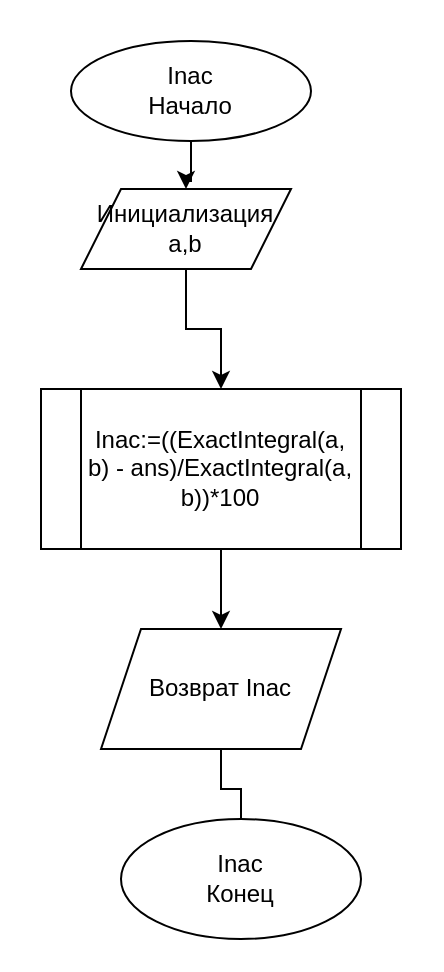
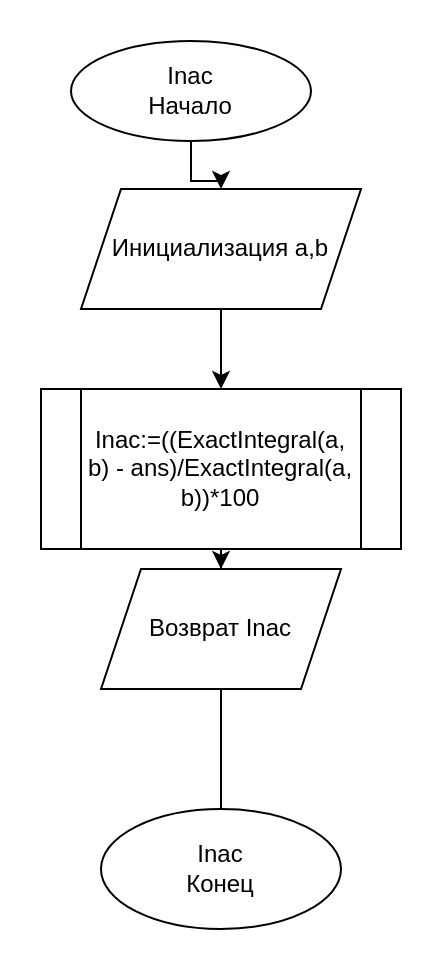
- <mxCell id="5" value="Инициализация a,b" style="shape=parallelogram;perimeter=parallelogramPerimeter;whiteSpace=wrap;html=1;fixedSize=1;" vertex="1" parent="1"><mxGeometry x="40" y="94" width="105" height="40" as="geometry" /></mxCell>
+ <mxCell id="5" value="Инициализация a,b" style="shape=parallelogram;perimeter=parallelogramPerimeter;whiteSpace=wrap;html=1;fixedSize=1;" vertex="1" parent="1"><mxGeometry x="40" y="94" width="140" height="60" as="geometry" /></mxCell>
- <mxCell id="10" value="Возврат Inac" style="shape=parallelogram;perimeter=parallelogramPerimeter;whiteSpace=wrap;html=1;fixedSize=1;" vertex="1" parent="1"><mxGeometry x="50" y="314" width="120" height="60" as="geometry" /></mxCell>
+ <mxCell id="10" value="Возврат Inac" style="shape=parallelogram;perimeter=parallelogramPerimeter;whiteSpace=wrap;html=1;fixedSize=1;" vertex="1" parent="1"><mxGeometry x="50" y="284" width="120" height="60" as="geometry" /></mxCell>
- <mxCell id="11" value="Inac&lt;div&gt;Конец&lt;/div&gt;" style="ellipse;whiteSpace=wrap;html=1;" vertex="1" parent="1"><mxGeometry x="60" y="409" width="120" height="60" as="geometry" /></mxCell>
+ <mxCell id="11" value="Inac&lt;div&gt;Конец&lt;/div&gt;" style="ellipse;whiteSpace=wrap;html=1;" vertex="1" parent="1"><mxGeometry x="50" y="404" width="120" height="60" as="geometry" /></mxCell>
